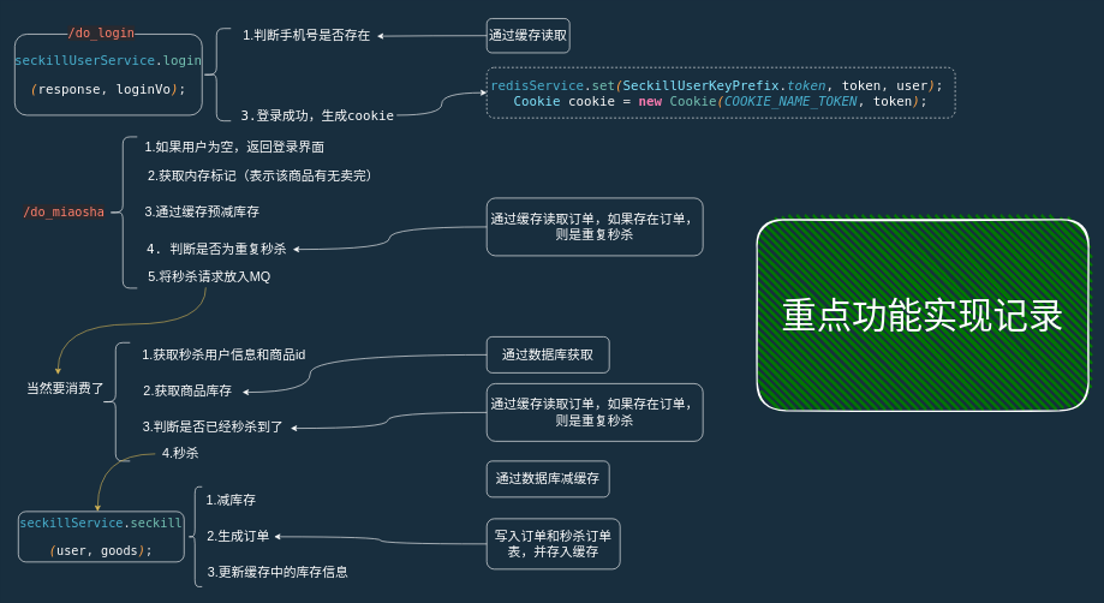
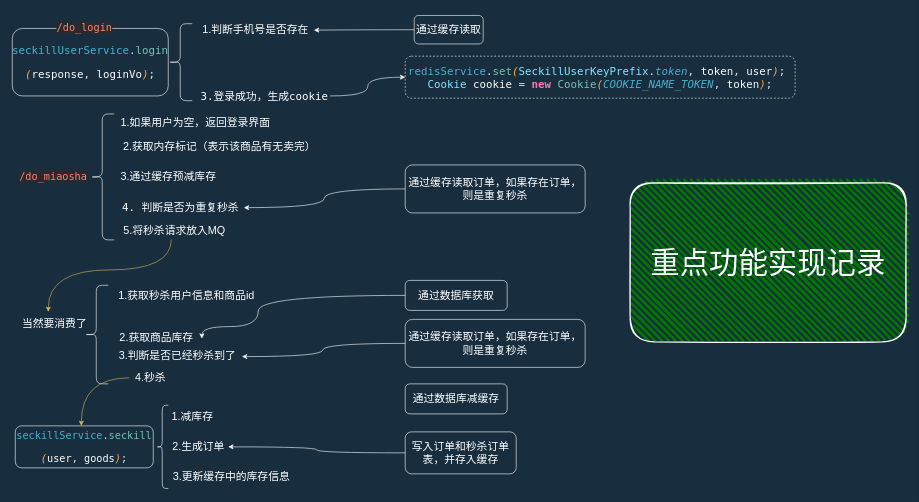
- <mxCell id="9" value="&lt;font color=&quot;#ffffff&quot; style=&quot;font-size: 18px&quot;&gt;通过缓存读取&lt;/font&gt;" style="whiteSpace=wrap;html=1;glass=0;strokeColor=#FFFFFF;fillColor=none;fontColor=#1A1A1A;rounded=1;" parent="1" vertex="1"><mxGeometry x="675" y="24.86" width="115" height="47.5" as="geometry" /></mxCell>
+ <mxCell id="9" value="&lt;font color=&quot;#ffffff&quot; style=&quot;font-size: 18px&quot;&gt;通过缓存读取&lt;/font&gt;" style="whiteSpace=wrap;html=1;glass=0;strokeColor=#FFFFFF;fillColor=none;fontColor=#1A1A1A;rounded=1;" parent="1" vertex="1"><mxGeometry x="690" y="24.86" width="115" height="47.5" as="geometry" /></mxCell>
- <mxCell id="21" value="&lt;font color=&quot;#ffffff&quot; style=&quot;font-size: 18px&quot;&gt;2.获取商品库存&lt;/font&gt;" style="text;html=1;align=center;verticalAlign=middle;resizable=0;points=[];autosize=1;strokeColor=none;fontColor=#1A1A1A;" parent="1" vertex="1"><mxGeometry x="190" y="531.51" width="140" height="20" as="geometry" /></mxCell>
+ <mxCell id="21" value="&lt;font color=&quot;#ffffff&quot; style=&quot;font-size: 18px&quot;&gt;2.获取商品库存&lt;/font&gt;" style="text;html=1;align=center;verticalAlign=middle;resizable=0;points=[];autosize=1;strokeColor=none;fontColor=#1A1A1A;" parent="1" vertex="1"><mxGeometry x="190" y="551.51" width="140" height="20" as="geometry" /></mxCell>
